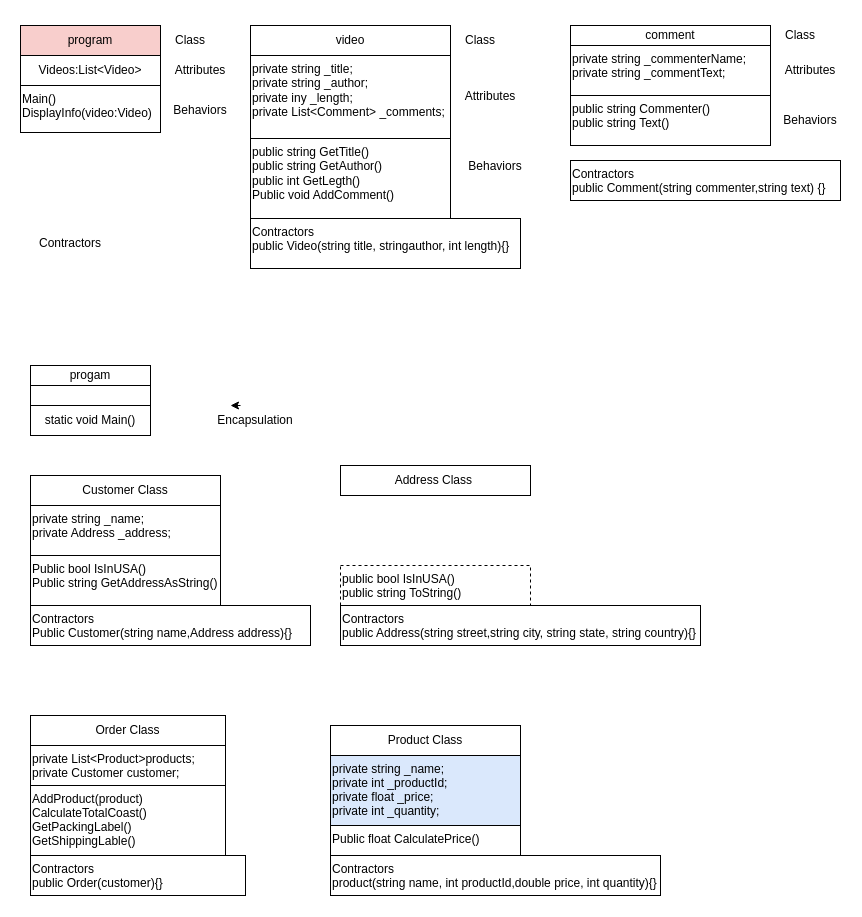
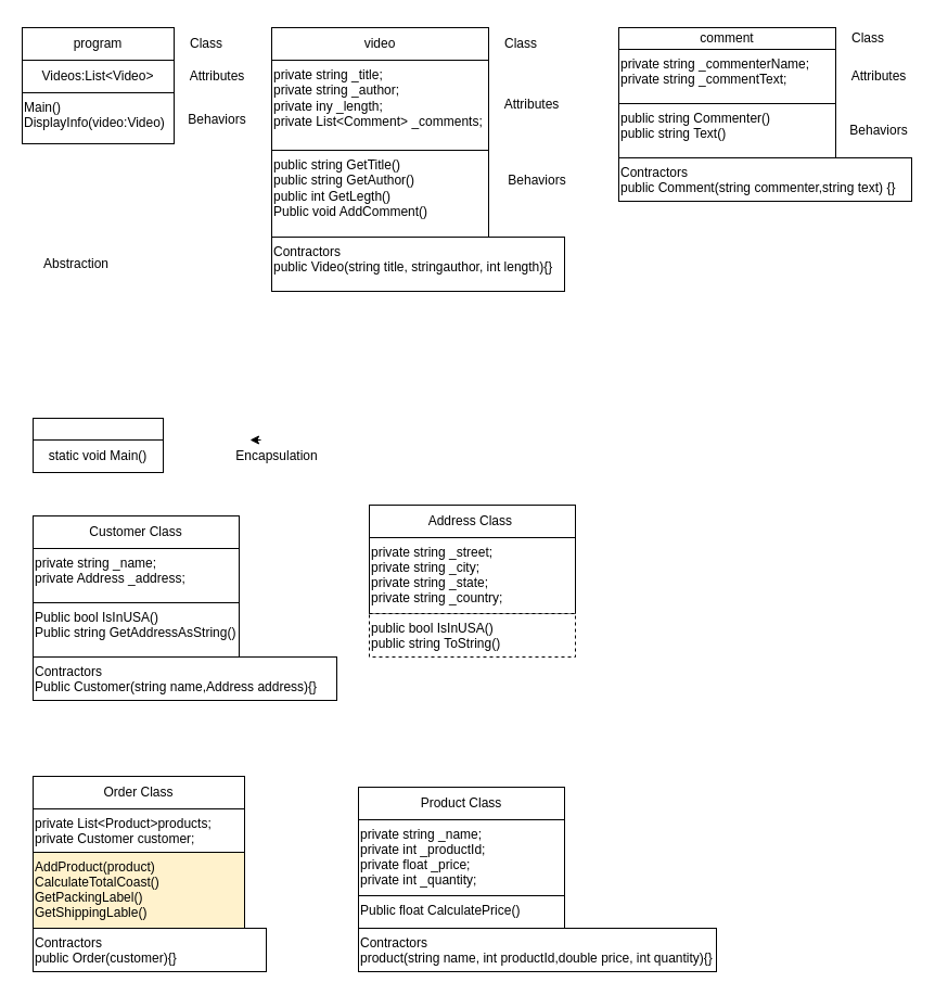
- <mxCell id="10" value="program" style="rounded=0;whiteSpace=wrap;html=1;fillColor=#f8cecc;" parent="1" vertex="1"><mxGeometry x="20" y="25" width="140" height="30" as="geometry" /></mxCell>
+ <mxCell id="10" value="program" style="rounded=0;whiteSpace=wrap;html=1;" parent="1" vertex="1"><mxGeometry x="20" y="25" width="140" height="30" as="geometry" /></mxCell>
- <mxCell id="9" value="Contractors &#10;public Comment(string commenter,string text) {}" style="rounded=0;align=left;verticalAlign=top;" parent="1" vertex="1"><mxGeometry x="570" y="160" width="270" height="40" as="geometry" /></mxCell>
+ <mxCell id="9" value="Contractors &#10;public Comment(string commenter,string text) {}" style="rounded=0;align=left;verticalAlign=top;" parent="1" vertex="1"><mxGeometry x="570" y="145" width="270" height="40" as="geometry" /></mxCell>
- <mxCell id="22" value="Contractors" style="text;html=1;strokeColor=none;fillColor=none;align=center;verticalAlign=middle;whiteSpace=wrap;rounded=0;" parent="1" vertex="1"><mxGeometry x="40" y="228" width="60" height="30" as="geometry" /></mxCell>
+ <mxCell id="22" value="Abstraction" style="text;html=1;strokeColor=none;fillColor=none;align=center;verticalAlign=middle;whiteSpace=wrap;rounded=0;" parent="1" vertex="1"><mxGeometry x="40" y="228" width="60" height="30" as="geometry" /></mxCell>
- <mxCell id="39" value="progam" style="rounded=0;whiteSpace=wrap;html=1;" parent="1" vertex="1"><mxGeometry x="30" y="365" width="120" height="20" as="geometry" /></mxCell>
+ <mxCell id="28" value="private string _street;&#10;private string _city;&#10;private string _state;&#10;private string _country; " style="rounded=0;align=left;verticalAlign=top;" parent="1" vertex="1"><mxGeometry x="340" y="495" width="190" height="70" as="geometry" /></mxCell>
- <mxCell id="30" value="Contractors &#10;public Address(string street,string city, string state, string country){}" style="rounded=0;align=left;verticalAlign=top;" parent="1" vertex="1"><mxGeometry x="340" y="605" width="360" height="40" as="geometry" /></mxCell>
- <mxCell id="36" value="private string _name;&#10;private int _productId;&#10;private float _price;&#10;private int _quantity;" style="rounded=0;align=left;verticalAlign=top;fillColor=#dae8fc;" parent="1" vertex="1"><mxGeometry x="330" y="755" width="190" height="70" as="geometry" /></mxCell>
+ <mxCell id="36" value="private string _name;&#10;private int _productId;&#10;private float _price;&#10;private int _quantity;" style="rounded=0;align=left;verticalAlign=top;" parent="1" vertex="1"><mxGeometry x="330" y="755" width="190" height="70" as="geometry" /></mxCell>
- <mxCell id="33" value="AddProduct(product)&#10;CalculateTotalCoast()&#10;GetPackingLabel()&#10;GetShippingLable()" style="rounded=0;align=left;verticalAlign=top;" parent="1" vertex="1"><mxGeometry x="30" y="785" width="195" height="70" as="geometry" /></mxCell>
+ <mxCell id="33" value="AddProduct(product)&#10;CalculateTotalCoast()&#10;GetPackingLabel()&#10;GetShippingLable()" style="rounded=0;align=left;verticalAlign=top;fillColor=#fff2cc;" parent="1" vertex="1"><mxGeometry x="30" y="785" width="195" height="70" as="geometry" /></mxCell>
